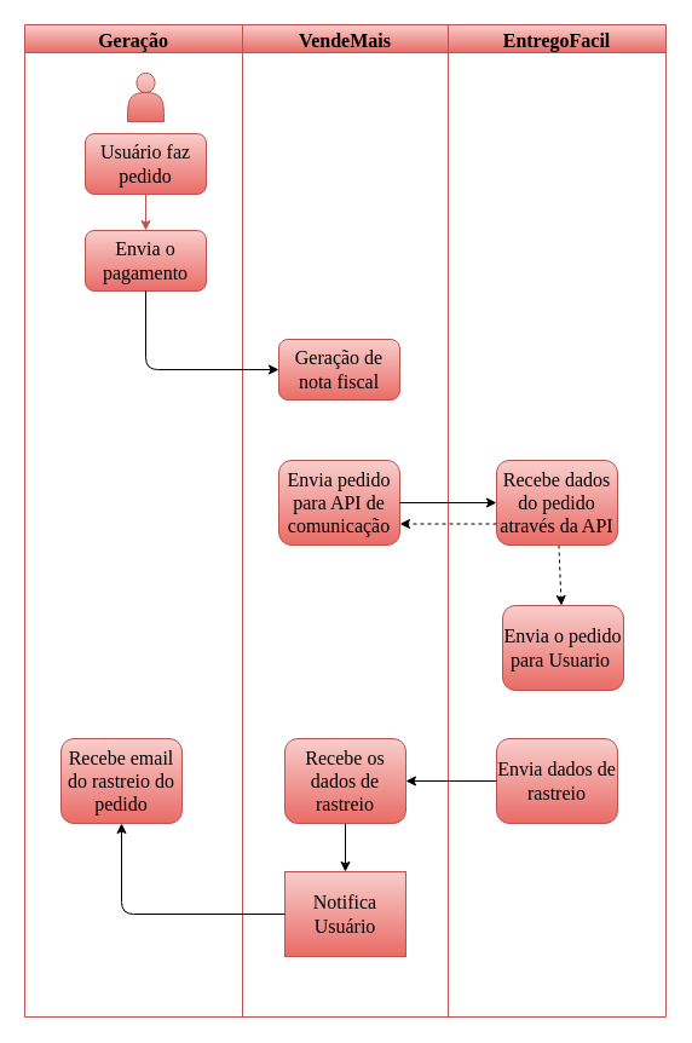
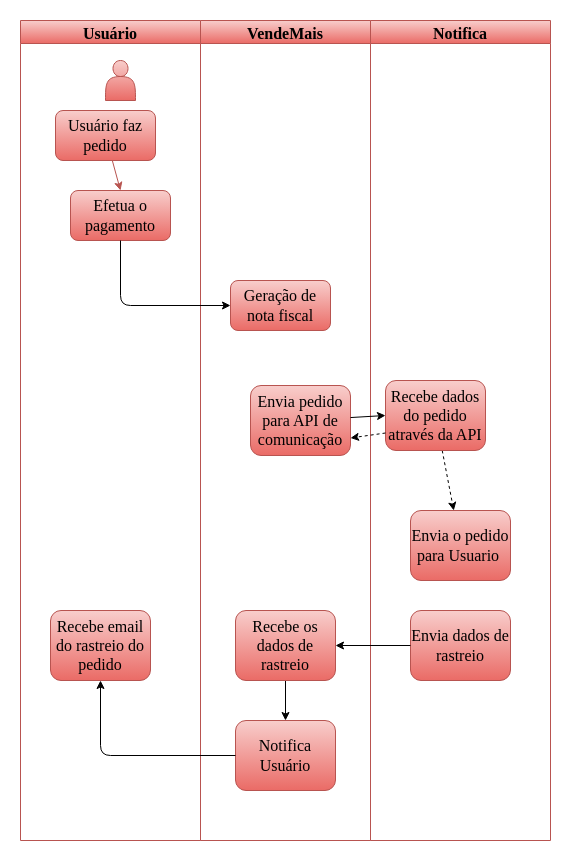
- <mxCell id="2" value="Geração" style="swimlane;labelBackgroundColor=none;fontFamily=Times New Roman;fontSize=16;fillColor=#f8cecc;strokeColor=#b85450;gradientColor=#ea6b66;" vertex="1" parent="1"><mxGeometry x="20" y="20" width="180" height="820" as="geometry" /></mxCell>
+ <mxCell id="2" value="Usuário" style="swimlane;labelBackgroundColor=none;fontFamily=Times New Roman;fontSize=16;fillColor=#f8cecc;strokeColor=#b85450;gradientColor=#ea6b66;" vertex="1" parent="1"><mxGeometry x="20" y="20" width="180" height="820" as="geometry" /></mxCell>
- <mxCell id="14" value="EntregoFacil" style="swimlane;labelBackgroundColor=none;fontFamily=Times New Roman;fontSize=16;fillColor=#f8cecc;strokeColor=#b85450;gradientColor=#ea6b66;" vertex="1" parent="1"><mxGeometry x="370" y="20" width="180" height="820" as="geometry" /></mxCell>
+ <mxCell id="14" value="Notifica" style="swimlane;labelBackgroundColor=none;fontFamily=Times New Roman;fontSize=16;fillColor=#f8cecc;strokeColor=#b85450;gradientColor=#ea6b66;" vertex="1" parent="1"><mxGeometry x="370" y="20" width="180" height="820" as="geometry" /></mxCell>
- <mxCell id="5" value="&lt;font color=&quot;#000000&quot;&gt;Usuário faz pedido&lt;/font&gt;" style="rounded=1;whiteSpace=wrap;html=1;labelBackgroundColor=none;fontFamily=Times New Roman;fontSize=16;fillColor=#f8cecc;strokeColor=#b85450;gradientColor=#ea6b66;" vertex="1" parent="2"><mxGeometry x="50" y="90" width="100" height="50" as="geometry" /></mxCell>
+ <mxCell id="5" value="&lt;font color=&quot;#000000&quot;&gt;Usuário faz pedido&lt;/font&gt;" style="rounded=1;whiteSpace=wrap;html=1;labelBackgroundColor=none;fontFamily=Times New Roman;fontSize=16;fillColor=#f8cecc;strokeColor=#b85450;gradientColor=#ea6b66;" vertex="1" parent="2"><mxGeometry x="35" y="90" width="100" height="50" as="geometry" /></mxCell>
- <mxCell id="6" value="&lt;font color=&quot;#000000&quot;&gt;Envia o pagamento&lt;/font&gt;" style="rounded=1;whiteSpace=wrap;html=1;labelBackgroundColor=none;fontFamily=Times New Roman;fontSize=16;fillColor=#f8cecc;strokeColor=#b85450;gradientColor=#ea6b66;" vertex="1" parent="2"><mxGeometry x="50" y="170" width="100" height="50" as="geometry" /></mxCell>
+ <mxCell id="6" value="&lt;font color=&quot;#000000&quot;&gt;Efetua o pagamento&lt;/font&gt;" style="rounded=1;whiteSpace=wrap;html=1;labelBackgroundColor=none;fontFamily=Times New Roman;fontSize=16;fillColor=#f8cecc;strokeColor=#b85450;gradientColor=#ea6b66;" vertex="1" parent="2"><mxGeometry x="50" y="170" width="100" height="50" as="geometry" /></mxCell>
- <mxCell id="9" value="&lt;font color=&quot;#000000&quot;&gt;Envia pedido para API de comunicação&lt;/font&gt;" style="rounded=1;whiteSpace=wrap;html=1;labelBackgroundColor=none;fontFamily=Times New Roman;fontSize=16;fillColor=#f8cecc;strokeColor=#b85450;gradientColor=#ea6b66;" vertex="1" parent="8"><mxGeometry x="30" y="360" width="100" height="70" as="geometry" /></mxCell>
+ <mxCell id="9" value="&lt;font color=&quot;#000000&quot;&gt;Envia pedido para API de comunicação&lt;/font&gt;" style="rounded=1;whiteSpace=wrap;html=1;labelBackgroundColor=none;fontFamily=Times New Roman;fontSize=16;fillColor=#f8cecc;strokeColor=#b85450;gradientColor=#ea6b66;" vertex="1" parent="8"><mxGeometry x="50" y="365" width="100" height="70" as="geometry" /></mxCell>
- <mxCell id="16" value="&lt;font color=&quot;#000000&quot;&gt;Recebe dados do pedido através da API&lt;/font&gt;" style="rounded=1;whiteSpace=wrap;html=1;labelBackgroundColor=none;fontFamily=Times New Roman;fontSize=16;fillColor=#f8cecc;strokeColor=#b85450;gradientColor=#ea6b66;" vertex="1" parent="14"><mxGeometry x="40" y="360" width="100" height="70" as="geometry" /></mxCell>
+ <mxCell id="16" value="&lt;font color=&quot;#000000&quot;&gt;Recebe dados do pedido através da API&lt;/font&gt;" style="rounded=1;whiteSpace=wrap;html=1;labelBackgroundColor=none;fontFamily=Times New Roman;fontSize=16;fillColor=#f8cecc;strokeColor=#b85450;gradientColor=#ea6b66;" vertex="1" parent="14"><mxGeometry x="15" y="360" width="100" height="70" as="geometry" /></mxCell>
- <mxCell id="17" value="&lt;font color=&quot;#000000&quot;&gt;Envia o pedido para Usuario&amp;nbsp;&lt;/font&gt;" style="rounded=1;whiteSpace=wrap;html=1;labelBackgroundColor=none;fontFamily=Times New Roman;fontSize=16;fillColor=#f8cecc;strokeColor=#b85450;gradientColor=#ea6b66;" vertex="1" parent="14"><mxGeometry x="45" y="480" width="100" height="70" as="geometry" /></mxCell>
+ <mxCell id="17" value="&lt;font color=&quot;#000000&quot;&gt;Envia o pedido para Usuario&amp;nbsp;&lt;/font&gt;" style="rounded=1;whiteSpace=wrap;html=1;labelBackgroundColor=none;fontFamily=Times New Roman;fontSize=16;fillColor=#f8cecc;strokeColor=#b85450;gradientColor=#ea6b66;" vertex="1" parent="14"><mxGeometry x="40" y="490" width="100" height="70" as="geometry" /></mxCell>
- <mxCell id="13" value="&lt;font color=&quot;#000000&quot;&gt;Notifica Usuário&lt;/font&gt;" style="whiteSpace=wrap;html=1;labelBackgroundColor=none;fontFamily=Times New Roman;fontSize=16;fillColor=#f8cecc;strokeColor=#b85450;gradientColor=#ea6b66;rounded=0;" vertex="1" parent="8"><mxGeometry x="35" y="700" width="100" height="70" as="geometry" /></mxCell>
+ <mxCell id="13" value="&lt;font color=&quot;#000000&quot;&gt;Notifica Usuário&lt;/font&gt;" style="rounded=1;whiteSpace=wrap;html=1;labelBackgroundColor=none;fontFamily=Times New Roman;fontSize=16;fillColor=#f8cecc;strokeColor=#b85450;gradientColor=#ea6b66;" vertex="1" parent="8"><mxGeometry x="35" y="700" width="100" height="70" as="geometry" /></mxCell>
